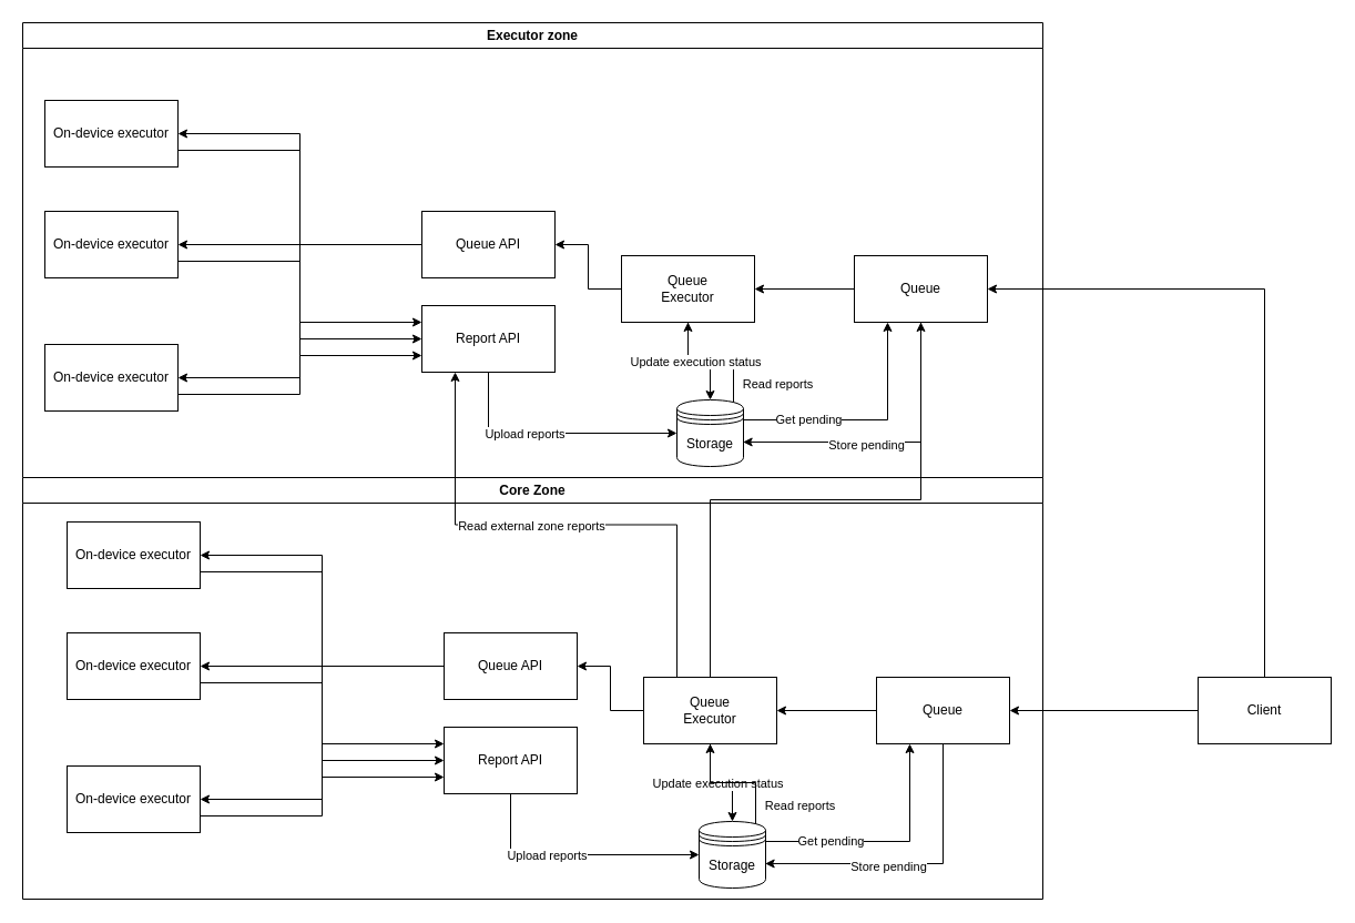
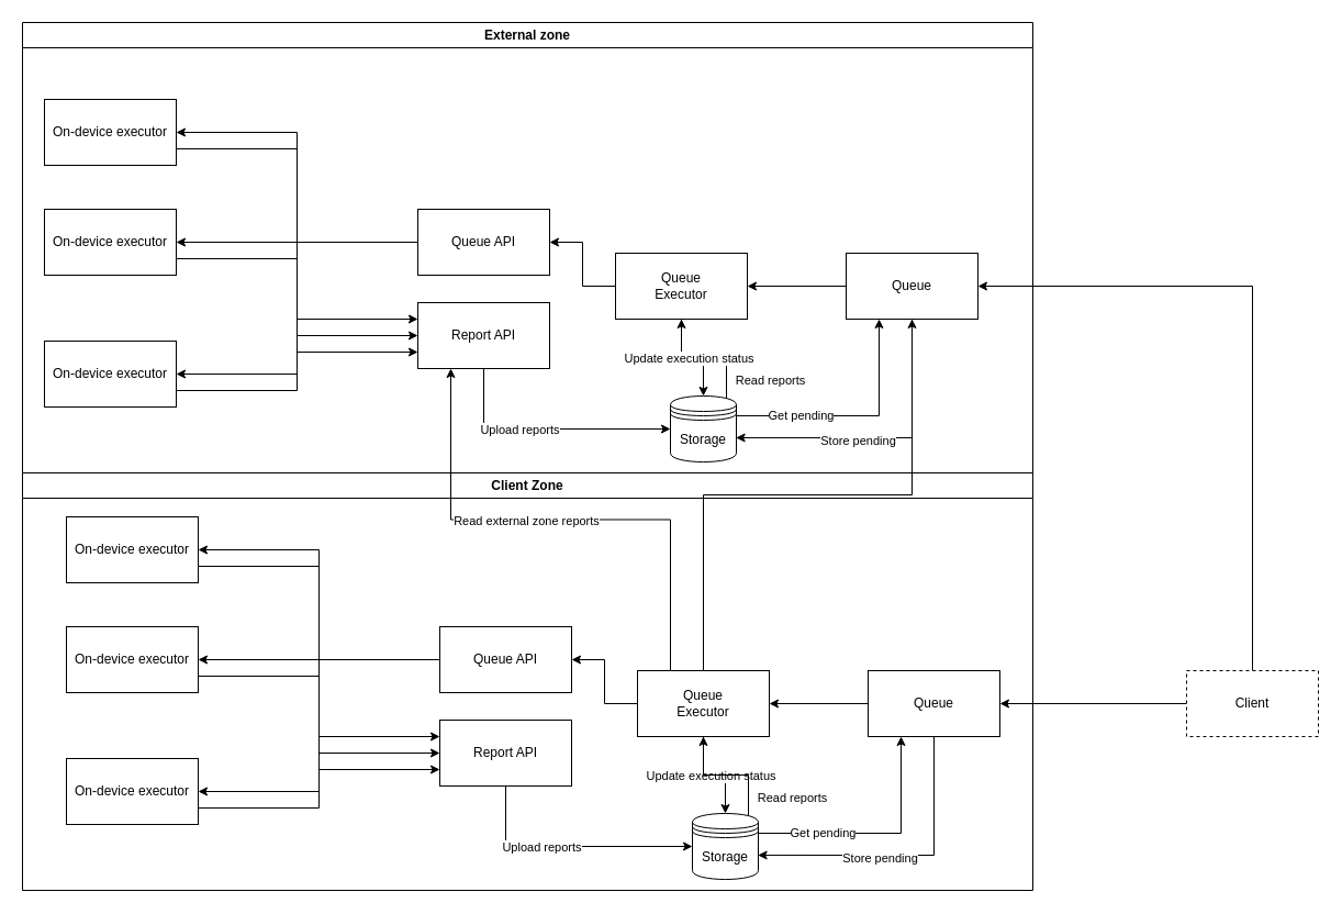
- <mxCell id="2" value="Executor zone" style="swimlane;whiteSpace=wrap;html=1;" parent="1" vertex="1"><mxGeometry x="20" y="20" width="920" height="410" as="geometry" /></mxCell>
+ <mxCell id="2" value="External zone" style="swimlane;whiteSpace=wrap;html=1;" parent="1" vertex="1"><mxGeometry x="20" y="20" width="920" height="410" as="geometry" /></mxCell>
- <mxCell id="29" value="Core Zone" style="swimlane;whiteSpace=wrap;html=1;startSize=23;" parent="1" vertex="1"><mxGeometry x="20" y="430" width="920" height="380" as="geometry" /></mxCell>
+ <mxCell id="29" value="Client Zone" style="swimlane;whiteSpace=wrap;html=1;startSize=23;" parent="1" vertex="1"><mxGeometry x="20" y="430" width="920" height="380" as="geometry" /></mxCell>
- <mxCell id="58" value="Client" style="rounded=0;whiteSpace=wrap;html=1;" parent="1" vertex="1"><mxGeometry x="1080" y="610" width="120" height="60" as="geometry" /></mxCell>
+ <mxCell id="58" value="Client" style="rounded=0;whiteSpace=wrap;html=1;dashed=1;" parent="1" vertex="1"><mxGeometry x="1080" y="610" width="120" height="60" as="geometry" /></mxCell>
